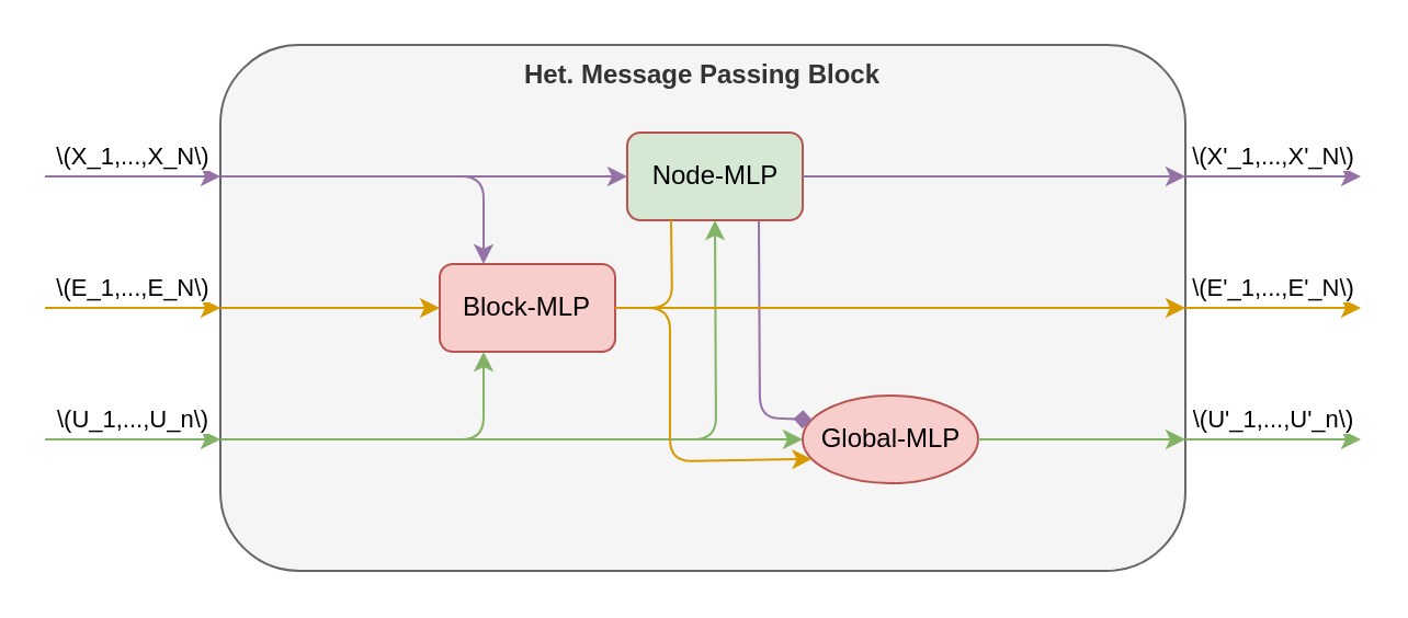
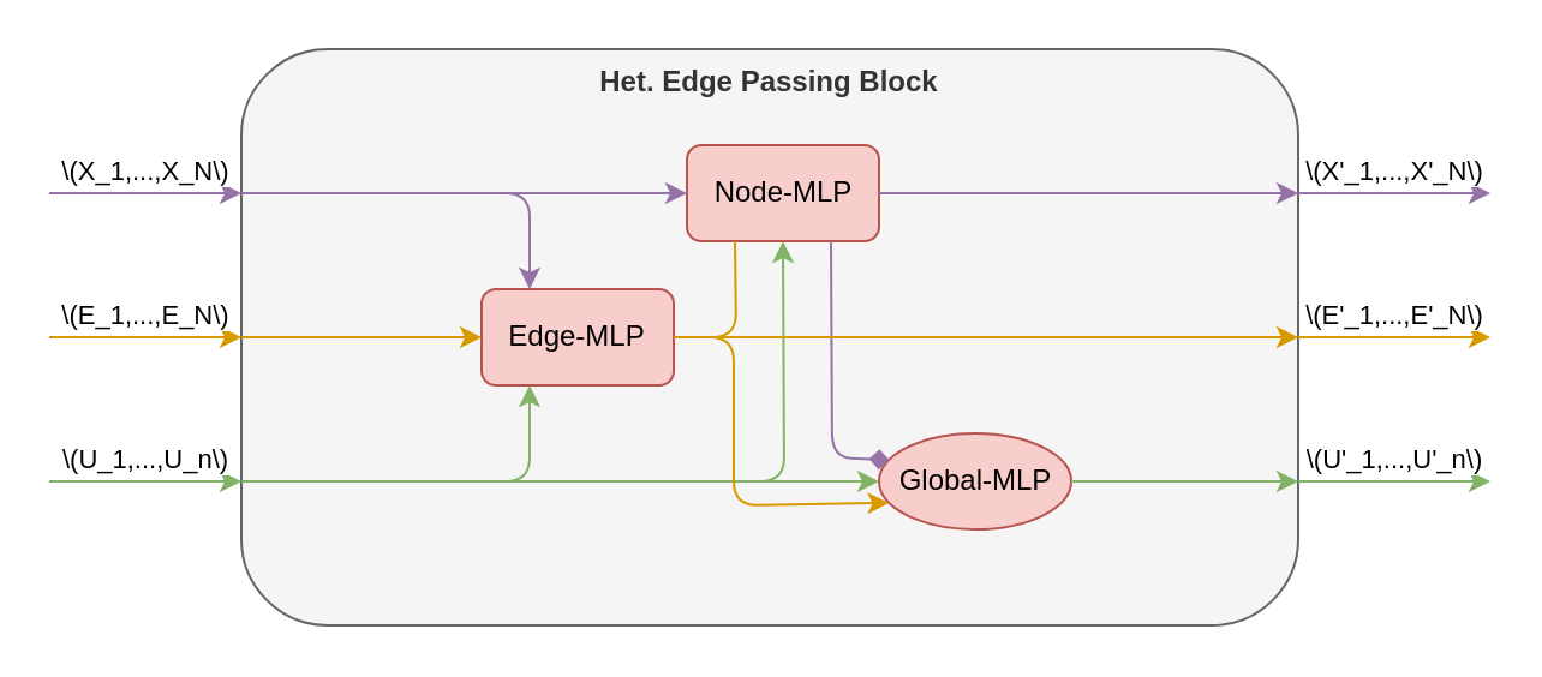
- <mxCell id="2" value="&lt;font style=&quot;font-size: 12px&quot;&gt;Het. Message Passing Block&lt;/font&gt;" style="rounded=1;whiteSpace=wrap;html=1;fillColor=#f5f5f5;fontColor=#333333;strokeColor=#666666;verticalAlign=top;fontStyle=1;fontSize=12;" vertex="1" parent="1"><mxGeometry x="100" y="20" width="440" height="240" as="geometry" /></mxCell>
+ <mxCell id="2" value="&lt;font style=&quot;font-size: 12px&quot;&gt;Het. Edge Passing Block&lt;/font&gt;" style="rounded=1;whiteSpace=wrap;html=1;fillColor=#f5f5f5;fontColor=#333333;strokeColor=#666666;verticalAlign=top;fontStyle=1;fontSize=12;" vertex="1" parent="1"><mxGeometry x="100" y="20" width="440" height="240" as="geometry" /></mxCell>
- <mxCell id="9" value="Node-MLP" style="rounded=1;whiteSpace=wrap;html=1;fillColor=#d5e8d4;strokeColor=#b85450;" vertex="1" parent="1"><mxGeometry x="285.5" y="60" width="80" height="40" as="geometry" /></mxCell>
+ <mxCell id="9" value="Node-MLP" style="rounded=1;whiteSpace=wrap;html=1;fillColor=#f8cecc;strokeColor=#b85450;" vertex="1" parent="1"><mxGeometry x="285.5" y="60" width="80" height="40" as="geometry" /></mxCell>
- <mxCell id="10" value="Block-MLP" style="rounded=1;whiteSpace=wrap;html=1;fillColor=#f8cecc;strokeColor=#b85450;" vertex="1" parent="1"><mxGeometry x="200" y="120" width="80" height="40" as="geometry" /></mxCell>
+ <mxCell id="10" value="Edge-MLP" style="rounded=1;whiteSpace=wrap;html=1;fillColor=#f8cecc;strokeColor=#b85450;" vertex="1" parent="1"><mxGeometry x="200" y="120" width="80" height="40" as="geometry" /></mxCell>
